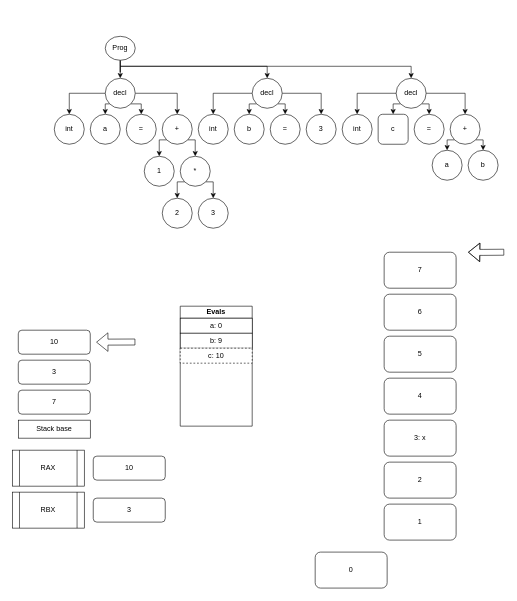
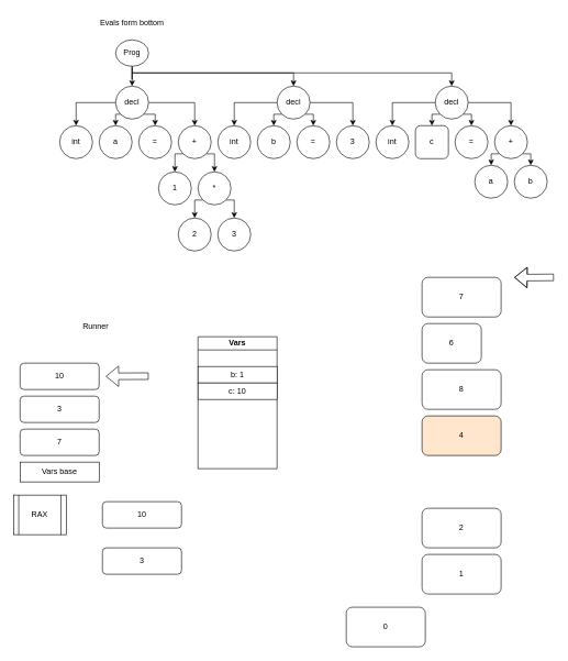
+ <mxCell id="23" value="Evals form bottom" style="text;html=1;strokeColor=none;fillColor=none;align=center;verticalAlign=middle;whiteSpace=wrap;rounded=0;" parent="1" vertex="1"><mxGeometry x="125" y="20" width="150" height="30" as="geometry" /></mxCell>
+ <mxCell id="24" value="Runner" style="text;html=1;strokeColor=none;fillColor=none;align=center;verticalAlign=middle;whiteSpace=wrap;rounded=0;" parent="1" vertex="1"><mxGeometry x="115" y="480" width="60" height="30" as="geometry" /></mxCell>
- <mxCell id="29" value="Evals" style="swimlane;whiteSpace=wrap;html=1;startSize=20;" parent="1" vertex="1"><mxGeometry x="300" y="510" width="120" height="200" as="geometry"><mxRectangle x="320" y="530" width="70" height="30" as="alternateBounds" /></mxGeometry></mxCell>
+ <mxCell id="29" value="Vars" style="swimlane;whiteSpace=wrap;html=1;startSize=20;" parent="1" vertex="1"><mxGeometry x="300" y="510" width="120" height="200" as="geometry"><mxRectangle x="320" y="530" width="70" height="30" as="alternateBounds" /></mxGeometry></mxCell>
- <mxCell id="62" value="6" style="rounded=1;whiteSpace=wrap;html=1;" vertex="1" parent="1"><mxGeometry x="640" y="490" width="120" height="60" as="geometry" /></mxCell>
+ <mxCell id="62" value="6" style="rounded=1;whiteSpace=wrap;html=1;" vertex="1" parent="1"><mxGeometry x="640" y="490" width="90" height="60" as="geometry" /></mxCell>
- <mxCell id="30" value="a: 0" style="rounded=0;whiteSpace=wrap;html=1;" parent="29" vertex="1"><mxGeometry y="20" width="120" height="25" as="geometry" /></mxCell>
- <mxCell id="31" value="b: 9" style="rounded=0;whiteSpace=wrap;html=1;" parent="29" vertex="1"><mxGeometry y="45" width="120" height="25" as="geometry" /></mxCell>
+ <mxCell id="31" value="b: 1" style="rounded=0;whiteSpace=wrap;html=1;" parent="29" vertex="1"><mxGeometry y="45" width="120" height="25" as="geometry" /></mxCell>
- <mxCell id="63" value="5" style="rounded=1;whiteSpace=wrap;html=1;" vertex="1" parent="1"><mxGeometry x="640" y="560" width="120" height="60" as="geometry" /></mxCell>
+ <mxCell id="63" value="8" style="rounded=1;whiteSpace=wrap;html=1;" vertex="1" parent="1"><mxGeometry x="640" y="560" width="120" height="60" as="geometry" /></mxCell>
- <mxCell id="32" value="c: 10" style="rounded=0;whiteSpace=wrap;html=1;dashed=1;" parent="29" vertex="1"><mxGeometry y="70" width="120" height="25" as="geometry" /></mxCell>
+ <mxCell id="32" value="c: 10" style="rounded=0;whiteSpace=wrap;html=1;" parent="29" vertex="1"><mxGeometry y="70" width="120" height="25" as="geometry" /></mxCell>
- <mxCell id="64" value="4" style="rounded=1;whiteSpace=wrap;html=1;" vertex="1" parent="1"><mxGeometry x="640" y="630" width="120" height="60" as="geometry" /></mxCell>
+ <mxCell id="64" value="4" style="rounded=1;whiteSpace=wrap;html=1;fillColor=#ffe6cc;" vertex="1" parent="1"><mxGeometry x="640" y="630" width="120" height="60" as="geometry" /></mxCell>
- <mxCell id="26" value="Stack base" style="rounded=0;whiteSpace=wrap;html=1;" parent="1" vertex="1"><mxGeometry x="30" y="700" width="120" height="30" as="geometry" /></mxCell>
+ <mxCell id="26" value="Vars base" style="rounded=0;whiteSpace=wrap;html=1;" parent="1" vertex="1"><mxGeometry x="30" y="700" width="120" height="30" as="geometry" /></mxCell>
- <mxCell id="65" value="3: x" style="rounded=1;whiteSpace=wrap;html=1;" vertex="1" parent="1"><mxGeometry x="640" y="700" width="120" height="60" as="geometry" /></mxCell>
- <mxCell id="57" value="RAX" style="shape=process;whiteSpace=wrap;html=1;backgroundOutline=1;" parent="1" vertex="1"><mxGeometry x="20" y="750" width="120" height="60" as="geometry" /></mxCell>
+ <mxCell id="57" value="RAX" style="shape=process;whiteSpace=wrap;html=1;backgroundOutline=1;" parent="1" vertex="1"><mxGeometry x="20" y="750" width="80" height="60" as="geometry" /></mxCell>
- <mxCell id="58" value="RBX" style="shape=process;whiteSpace=wrap;html=1;backgroundOutline=1;" parent="1" vertex="1"><mxGeometry x="20" y="820" width="120" height="60" as="geometry" /></mxCell>
